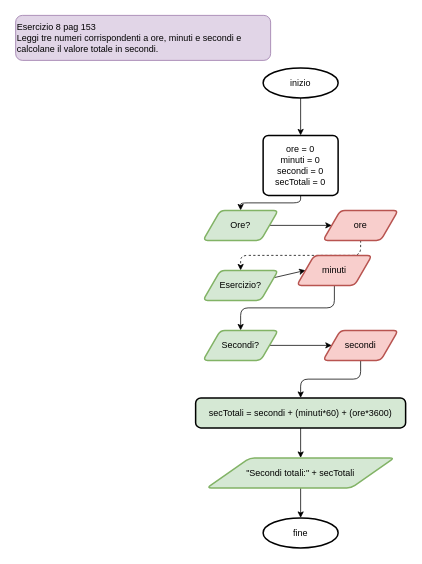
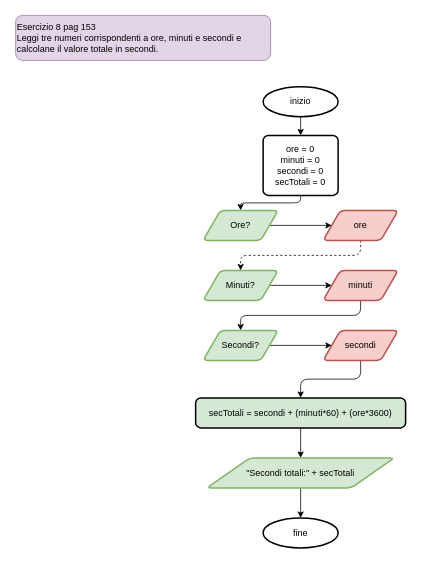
- <mxCell id="4" value="inizio" style="strokeWidth=2;html=1;shape=mxgraph.flowchart.start_1;whiteSpace=wrap;fontSize=12;fontColor=#000000;" vertex="1" parent="1"><mxGeometry x="350" y="90" width="100" height="40" as="geometry" /></mxCell>
+ <mxCell id="4" value="inizio" style="strokeWidth=2;html=1;shape=mxgraph.flowchart.start_1;whiteSpace=wrap;fontSize=12;fontColor=#000000;" vertex="1" parent="1"><mxGeometry x="350" y="115" width="100" height="40" as="geometry" /></mxCell>
- <mxCell id="14" value="minuti" style="shape=parallelogram;html=1;strokeWidth=2;perimeter=parallelogramPerimeter;whiteSpace=wrap;rounded=1;arcSize=12;size=0.23;fontSize=12;fillColor=#f8cecc;strokeColor=#b85450;" vertex="1" parent="1"><mxGeometry x="395" y="340" width="100" height="40" as="geometry" /></mxCell>
+ <mxCell id="14" value="minuti" style="shape=parallelogram;html=1;strokeWidth=2;perimeter=parallelogramPerimeter;whiteSpace=wrap;rounded=1;arcSize=12;size=0.23;fontSize=12;fillColor=#f8cecc;strokeColor=#b85450;" vertex="1" parent="1"><mxGeometry x="430" y="360" width="100" height="40" as="geometry" /></mxCell>
- <mxCell id="12" value="Esercizio?" style="shape=parallelogram;html=1;strokeWidth=2;perimeter=parallelogramPerimeter;whiteSpace=wrap;rounded=1;arcSize=12;size=0.23;fontSize=12;fillColor=#d5e8d4;strokeColor=#82b366;" vertex="1" parent="1"><mxGeometry x="270" y="360" width="100" height="40" as="geometry" /></mxCell>
+ <mxCell id="12" value="Minuti?" style="shape=parallelogram;html=1;strokeWidth=2;perimeter=parallelogramPerimeter;whiteSpace=wrap;rounded=1;arcSize=12;size=0.23;fontSize=12;fillColor=#d5e8d4;strokeColor=#82b366;" vertex="1" parent="1"><mxGeometry x="270" y="360" width="100" height="40" as="geometry" /></mxCell>
